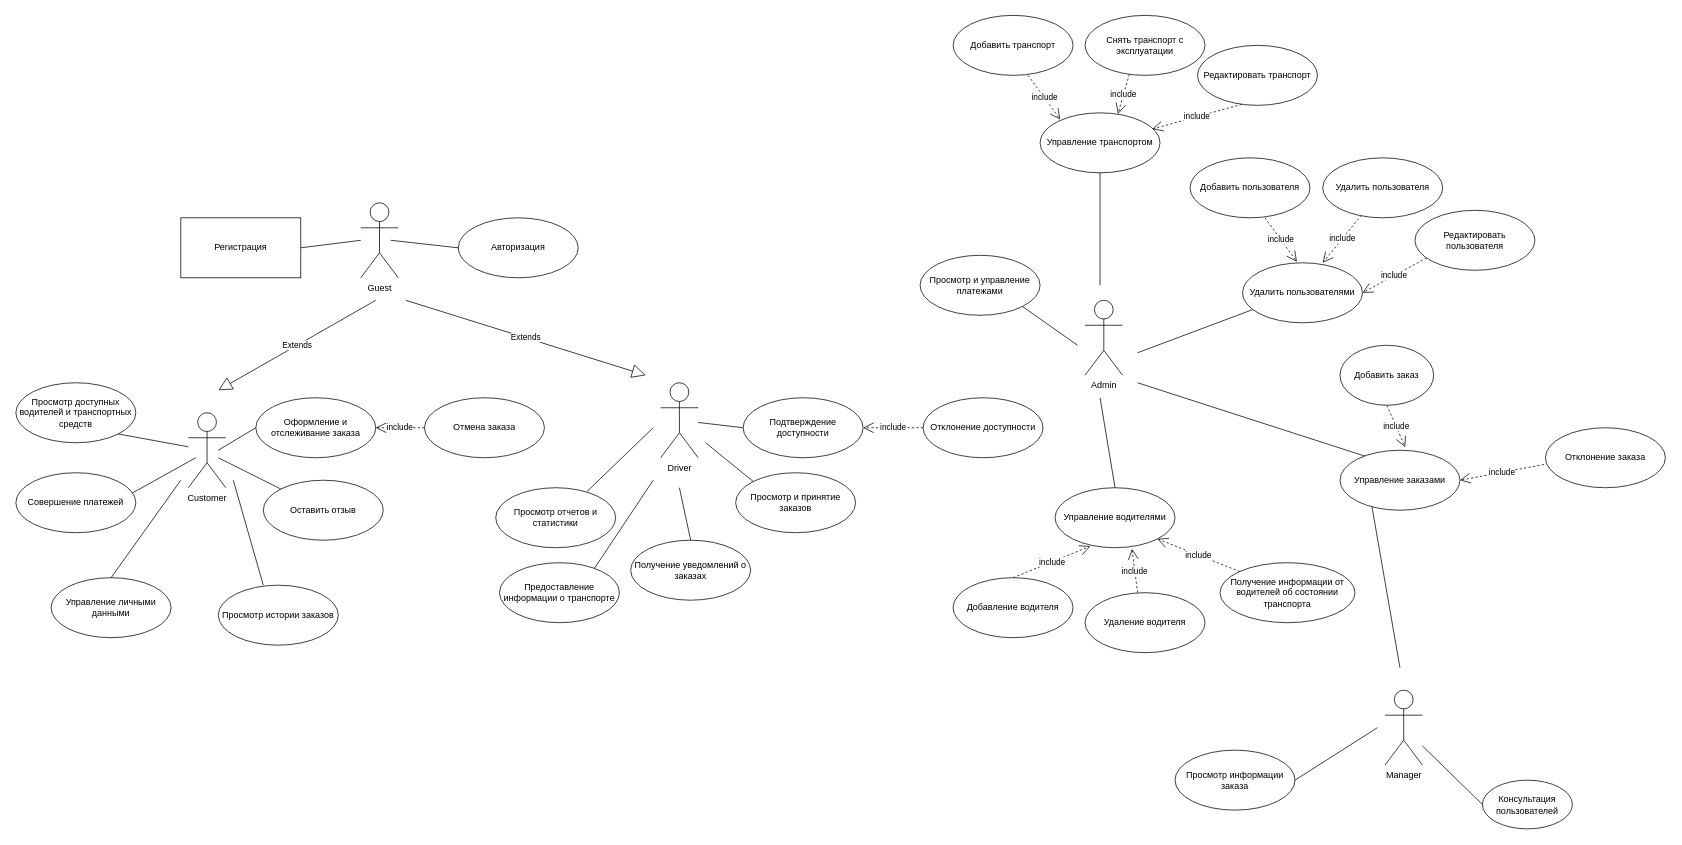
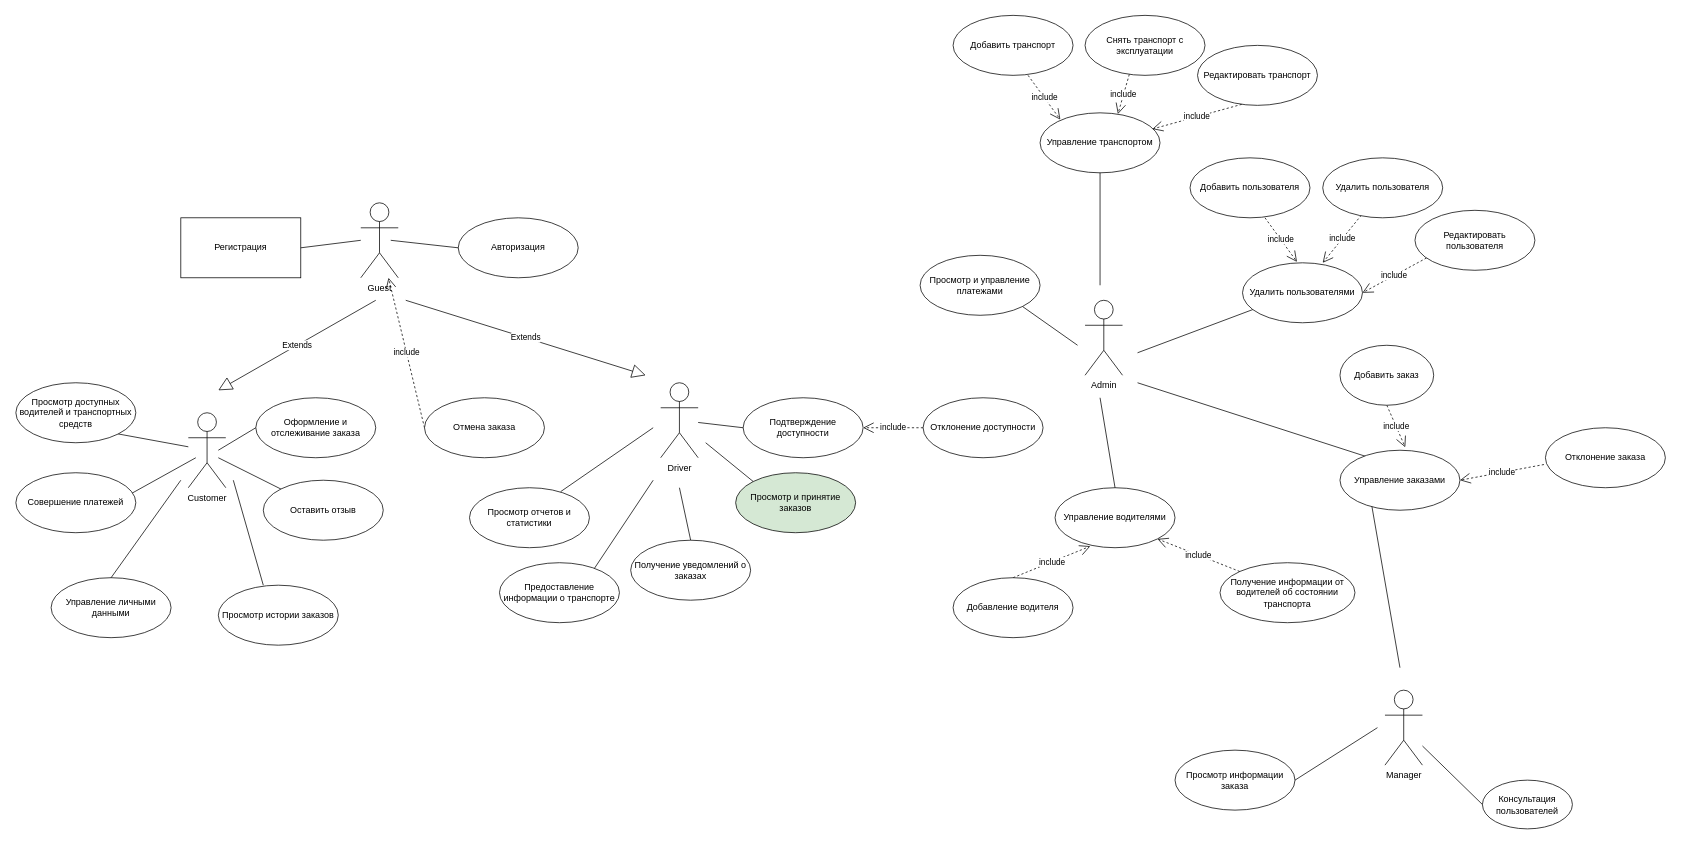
- <mxCell id="20" value="include" style="endArrow=open;endSize=12;dashed=1;html=1;rounded=0;entryX=1;entryY=0.5;entryDx=0;entryDy=0;exitX=0;exitY=0.5;exitDx=0;exitDy=0;" parent="1" source="21" target="12" edge="1"><mxGeometry width="160" relative="1" as="geometry"><mxPoint x="630" y="570" as="sourcePoint" /><mxPoint x="430" y="740" as="targetPoint" /></mxGeometry></mxCell>
+ <mxCell id="20" value="include" style="endArrow=open;endSize=12;dashed=1;html=1;rounded=0;exitX=0;exitY=0.5;exitDx=0;exitDy=0;" parent="1" source="21" target="2" edge="1"><mxGeometry width="160" relative="1" as="geometry"><mxPoint x="630" y="570" as="sourcePoint" /><mxPoint x="430" y="740" as="targetPoint" /></mxGeometry></mxCell>
- <mxCell id="46" value="Просмотр и принятие заказов" style="ellipse;whiteSpace=wrap;html=1;" parent="1" vertex="1"><mxGeometry x="980" y="630" width="160" height="80" as="geometry" /></mxCell>
+ <mxCell id="46" value="Просмотр и принятие заказов" style="ellipse;whiteSpace=wrap;html=1;fillColor=#d5e8d4;" parent="1" vertex="1"><mxGeometry x="980" y="630" width="160" height="80" as="geometry" /></mxCell>
- <mxCell id="50" value="Просмотр отчетов и статистики" style="ellipse;whiteSpace=wrap;html=1;" parent="1" vertex="1"><mxGeometry x="660" y="650" width="160" height="80" as="geometry" /></mxCell>
+ <mxCell id="50" value="Просмотр отчетов и статистики" style="ellipse;whiteSpace=wrap;html=1;" parent="1" vertex="1"><mxGeometry x="625" y="650" width="160" height="80" as="geometry" /></mxCell>
- <mxCell id="71" value="include" style="endArrow=open;endSize=12;dashed=1;html=1;rounded=0;entryX=0.641;entryY=1.02;entryDx=0;entryDy=0;exitX=0.438;exitY=0;exitDx=0;exitDy=0;exitPerimeter=0;entryPerimeter=0;" edge="1" parent="1" source="70" target="66"><mxGeometry width="160" relative="1" as="geometry"><mxPoint x="1360" y="780" as="sourcePoint" /><mxPoint x="1463" y="738" as="targetPoint" /></mxGeometry></mxCell>
- <mxCell id="70" value="Удаление водителя" style="ellipse;whiteSpace=wrap;html=1;" vertex="1" parent="1"><mxGeometry x="1446" y="790" width="160" height="80" as="geometry" /></mxCell>
